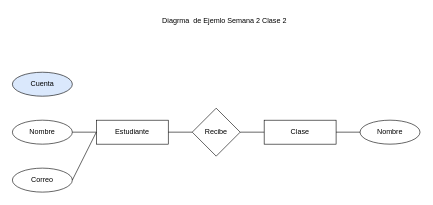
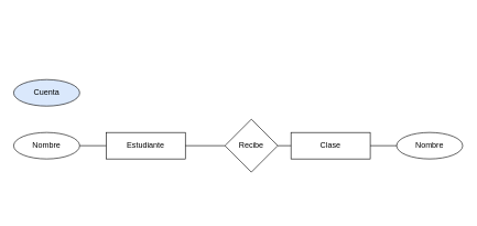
- <mxCell id="14" value="Diagrma&amp;nbsp; de Ejemlo Semana 2 Clase 2" style="text;html=1;align=center;verticalAlign=middle;whiteSpace=wrap;rounded=0;" vertex="1" parent="1"><mxGeometry x="254" y="20" width="240" height="30" as="geometry" /></mxCell>
- <mxCell id="6" value="Recibe" style="rhombus;whiteSpace=wrap;html=1;" vertex="1" parent="1"><mxGeometry x="320" y="180" width="80" height="80" as="geometry" /></mxCell>
+ <mxCell id="6" value="Recibe" style="rhombus;whiteSpace=wrap;html=1;" vertex="1" parent="1"><mxGeometry x="340" y="180" width="80" height="80" as="geometry" /></mxCell>
- <mxCell id="8" value="" style="endArrow=none;html=1;rounded=0;exitX=1;exitY=0.5;exitDx=0;exitDy=0;entryX=0;entryY=0.5;entryDx=0;entryDy=0;" edge="1" parent="1" source="4" target="5"><mxGeometry width="50" height="50" relative="1" as="geometry"><mxPoint x="120" y="280" as="sourcePoint" /><mxPoint x="170" y="230" as="targetPoint" /></mxGeometry></mxCell>
- <mxCell id="4" value="Correo" style="ellipse;whiteSpace=wrap;html=1;" vertex="1" parent="1"><mxGeometry x="20" y="280" width="100" height="40" as="geometry" /></mxCell>
